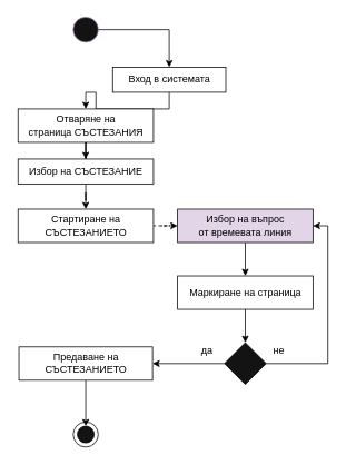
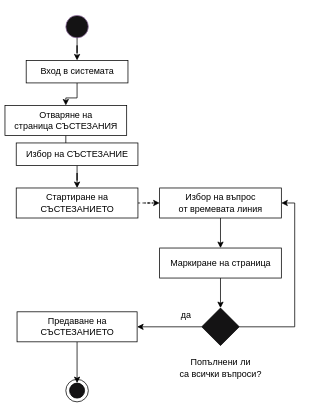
- <mxCell id="5" value="Вход в системата" style="html=1;dashed=0;whitespace=wrap;" parent="1" vertex="1"><mxGeometry x="134.19" y="80" width="135.62" height="30" as="geometry" /></mxCell>
+ <mxCell id="5" value="Вход в системата" style="html=1;dashed=0;whitespace=wrap;" parent="1" vertex="1"><mxGeometry x="34.19" y="80" width="135.62" height="30" as="geometry" /></mxCell>
- <mxCell id="7" value="Отваряне на&lt;br&gt;страница СЪСТЕЗАНИЯ" style="html=1;dashed=0;whitespace=wrap;" parent="1" vertex="1"><mxGeometry x="20.91" y="130" width="162.19" height="40" as="geometry" /></mxCell>
+ <mxCell id="7" value="Отваряне на&lt;br&gt;страница СЪСТЕЗАНИЯ" style="html=1;dashed=0;whitespace=wrap;" parent="1" vertex="1"><mxGeometry x="5.91" y="140" width="162.19" height="40" as="geometry" /></mxCell>
- <mxCell id="15" value="Избор на въпрос&lt;br&gt;от времевата линия" style="html=1;dashed=0;whitespace=wrap;fillColor=#e1d5e7;" parent="1" vertex="1"><mxGeometry x="212" y="250" width="162.19" height="40" as="geometry" /></mxCell>
+ <mxCell id="15" value="Избор на въпрос&lt;br&gt;от времевата линия" style="html=1;dashed=0;whitespace=wrap;" parent="1" vertex="1"><mxGeometry x="212" y="250" width="162.19" height="40" as="geometry" /></mxCell>
- <mxCell id="22" value="не" style="text;html=1;align=center;verticalAlign=middle;resizable=0;points=[];autosize=1;strokeColor=none;fillColor=none;" parent="1" vertex="1"><mxGeometry x="318.1" y="410" width="30" height="20" as="geometry" /></mxCell>
+ <mxCell id="21" value="Попълнени ли &lt;br&gt;са всички въпроси?" style="text;html=1;align=center;verticalAlign=middle;resizable=0;points=[];autosize=1;strokeColor=none;fillColor=none;" parent="1" vertex="1"><mxGeometry x="233.1" y="475" width="120" height="30" as="geometry" /></mxCell>
